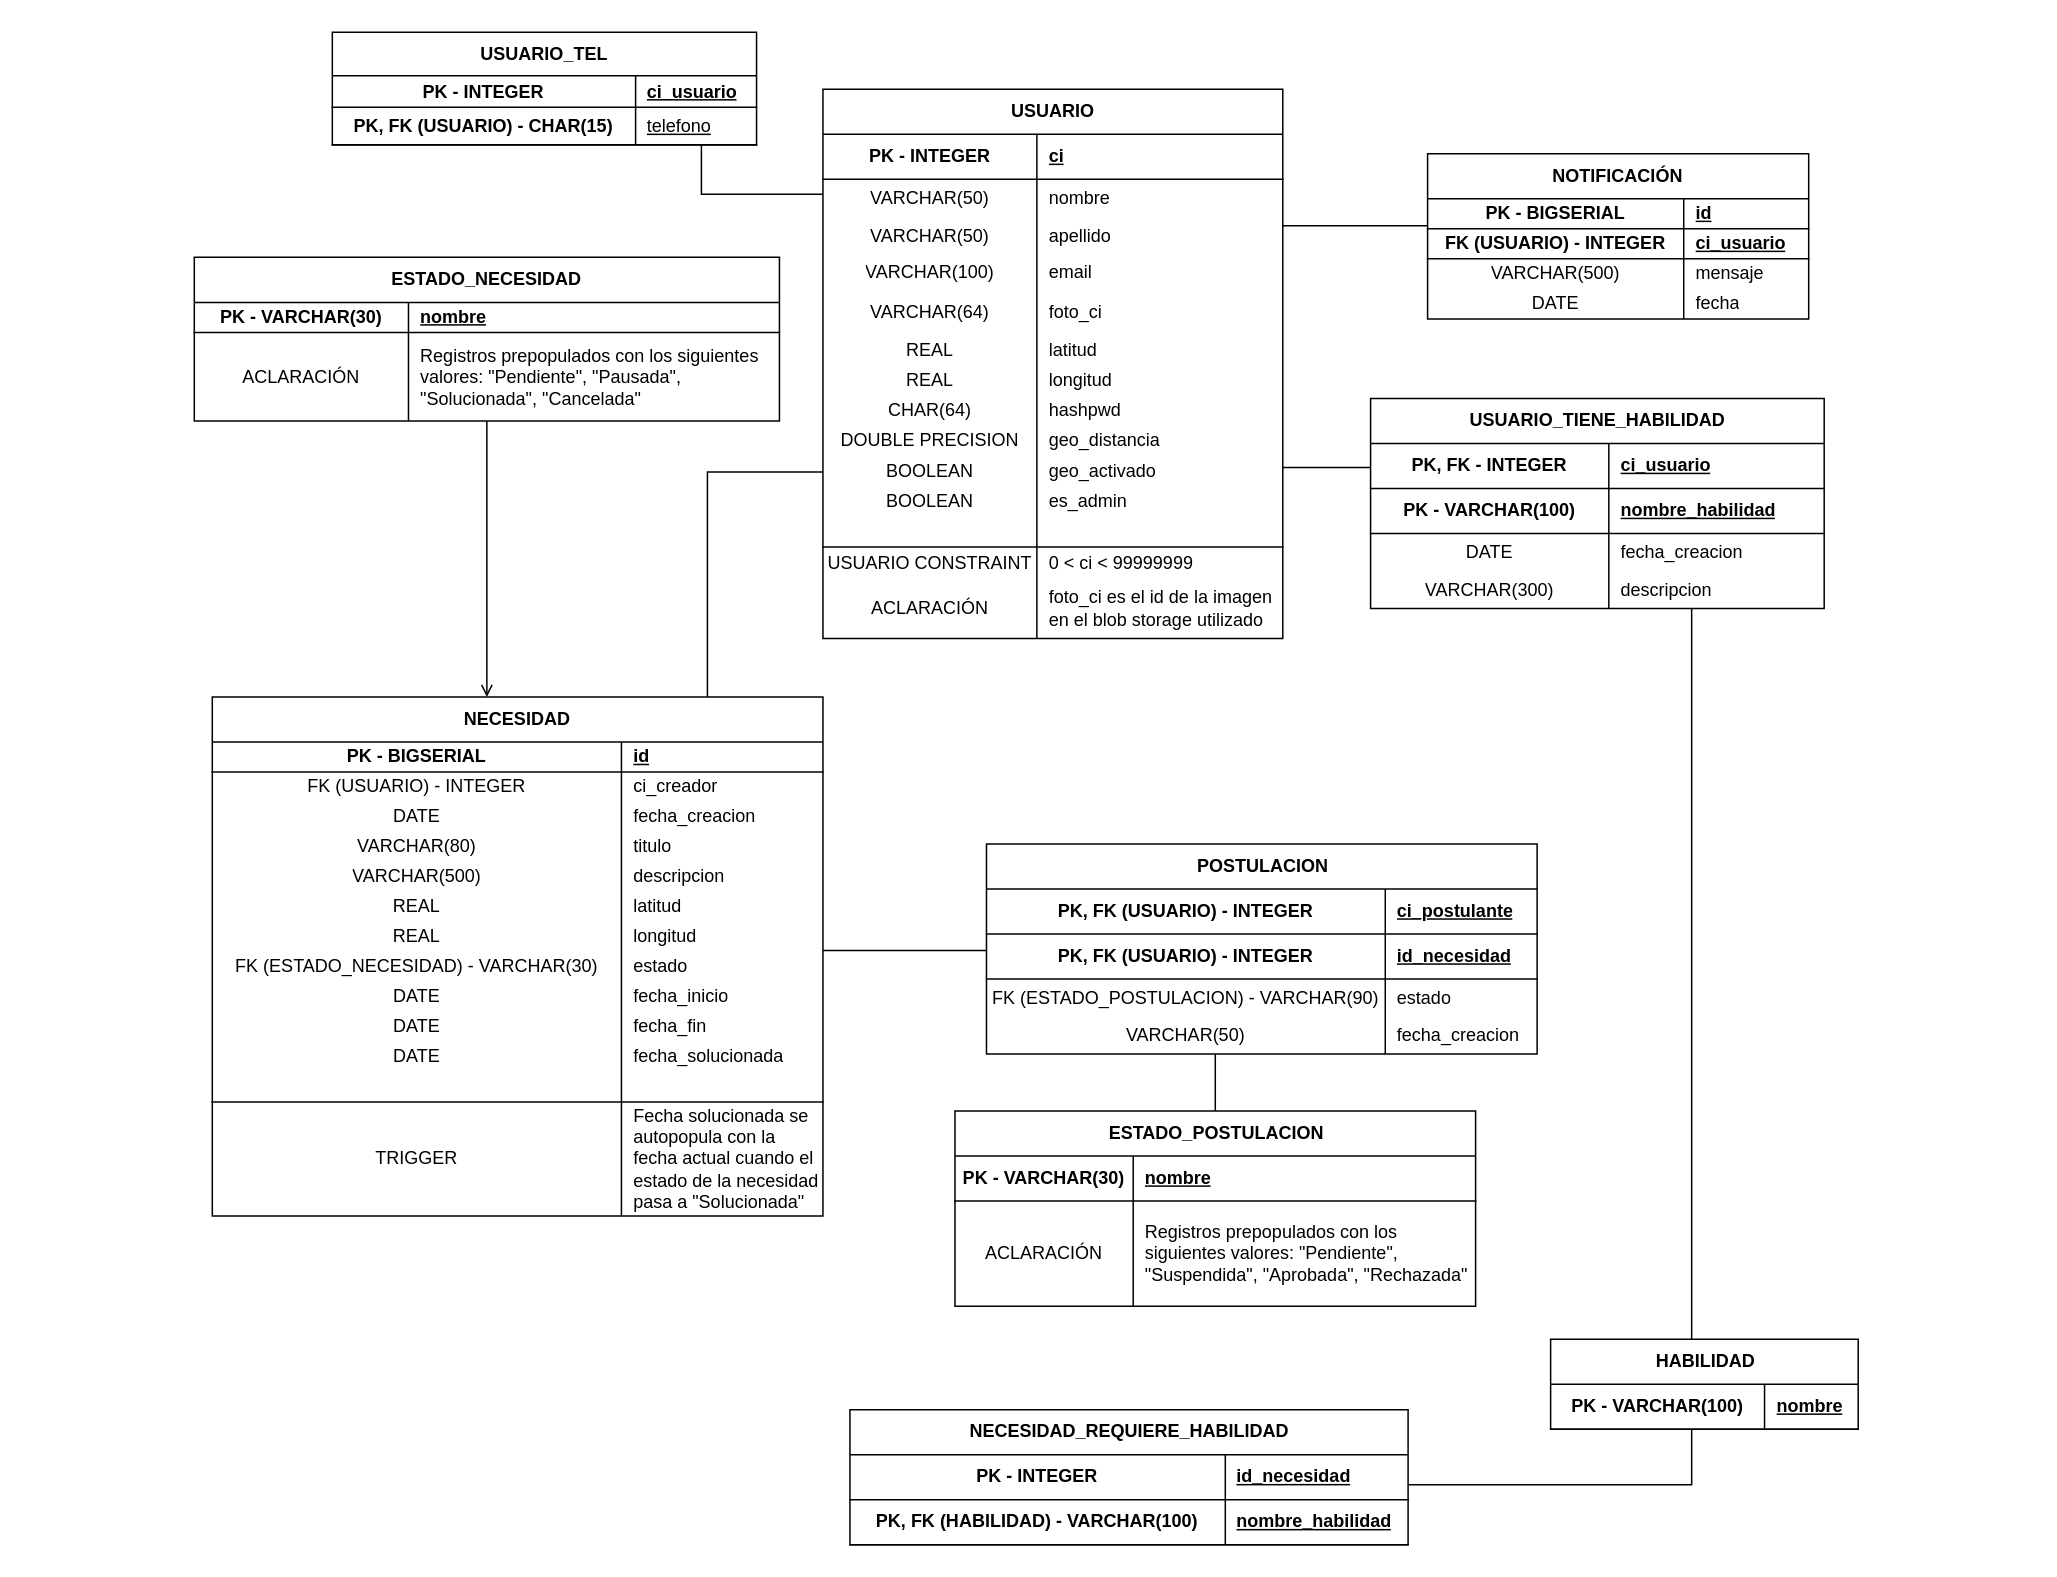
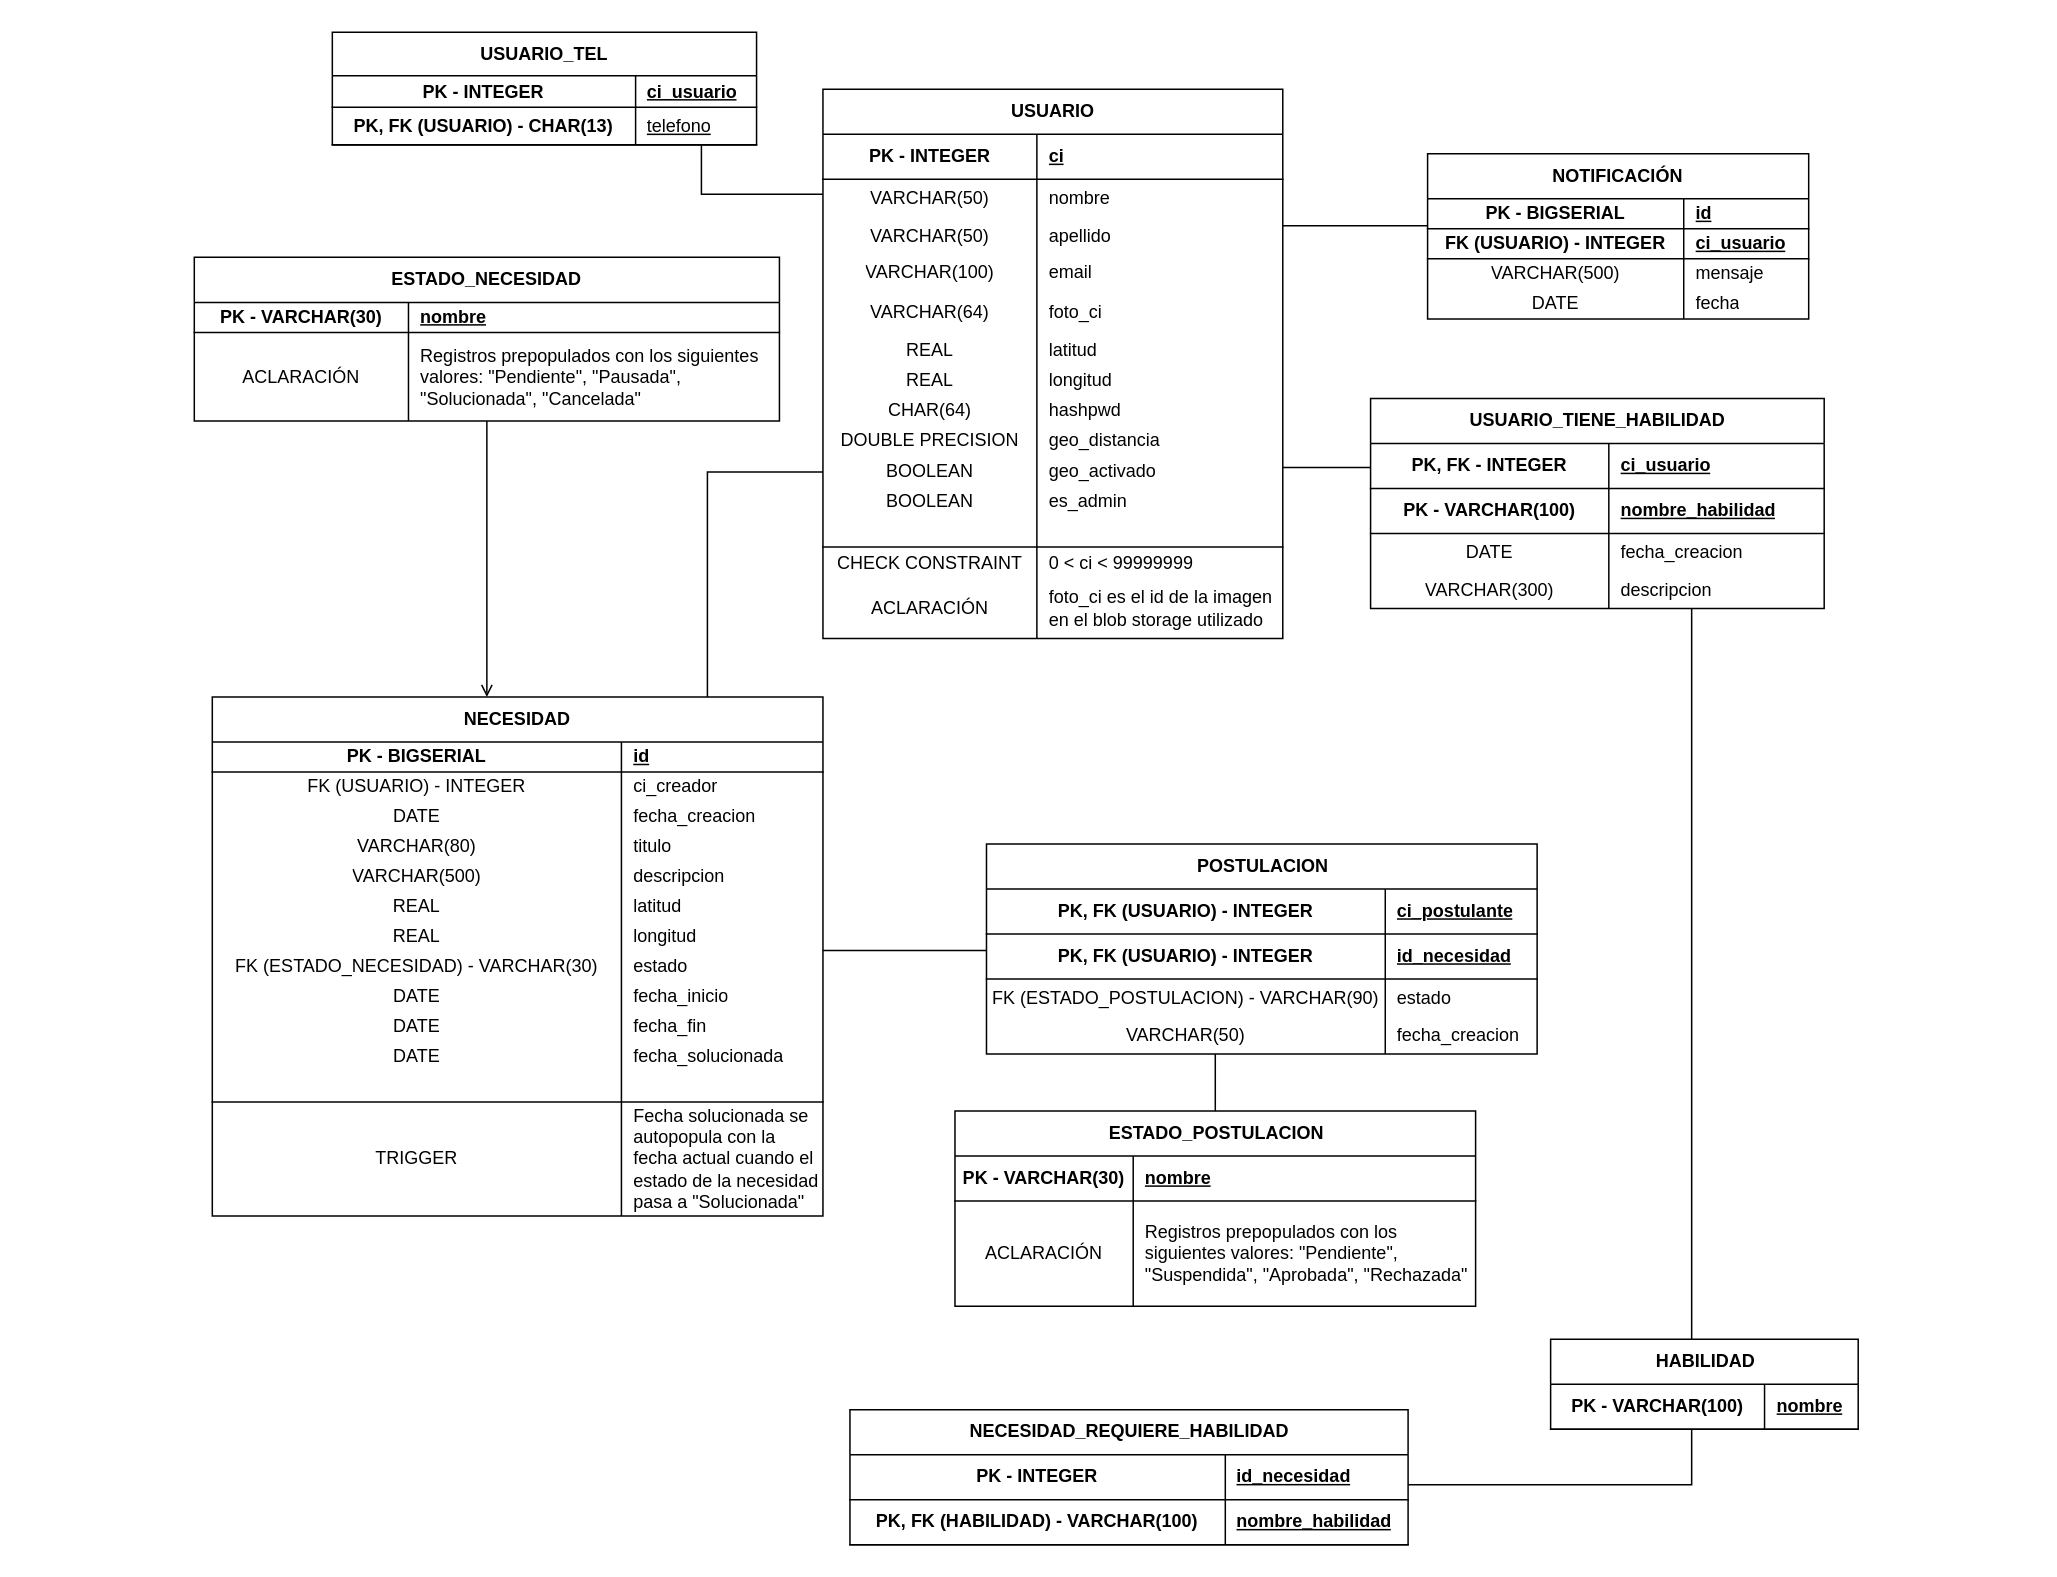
- <mxCell id="14" value="PK, FK (USUARIO) - CHAR(15)" style="shape=partialRectangle;connectable=0;fillColor=none;top=0;left=0;bottom=0;right=0;fontStyle=1;overflow=hidden;whiteSpace=wrap;html=1;" vertex="1" parent="13"><mxGeometry width="202.125" height="25" as="geometry"><mxRectangle width="202.125" height="25" as="alternateBounds" /></mxGeometry></mxCell>
+ <mxCell id="14" value="PK, FK (USUARIO) - CHAR(13)" style="shape=partialRectangle;connectable=0;fillColor=none;top=0;left=0;bottom=0;right=0;fontStyle=1;overflow=hidden;whiteSpace=wrap;html=1;" vertex="1" parent="13"><mxGeometry width="202.125" height="25" as="geometry"><mxRectangle width="202.125" height="25" as="alternateBounds" /></mxGeometry></mxCell>
- <mxCell id="54" value="USUARIO CONSTRAINT" style="shape=partialRectangle;connectable=0;fillColor=none;top=0;left=0;bottom=0;right=0;editable=1;overflow=hidden;html=1;whiteSpace=wrap;" vertex="1" parent="53"><mxGeometry width="142.583" height="21" as="geometry"><mxRectangle width="142.583" height="21" as="alternateBounds" /></mxGeometry></mxCell>
+ <mxCell id="54" value="CHECK CONSTRAINT" style="shape=partialRectangle;connectable=0;fillColor=none;top=0;left=0;bottom=0;right=0;editable=1;overflow=hidden;html=1;whiteSpace=wrap;" vertex="1" parent="53"><mxGeometry width="142.583" height="21" as="geometry"><mxRectangle width="142.583" height="21" as="alternateBounds" /></mxGeometry></mxCell>
